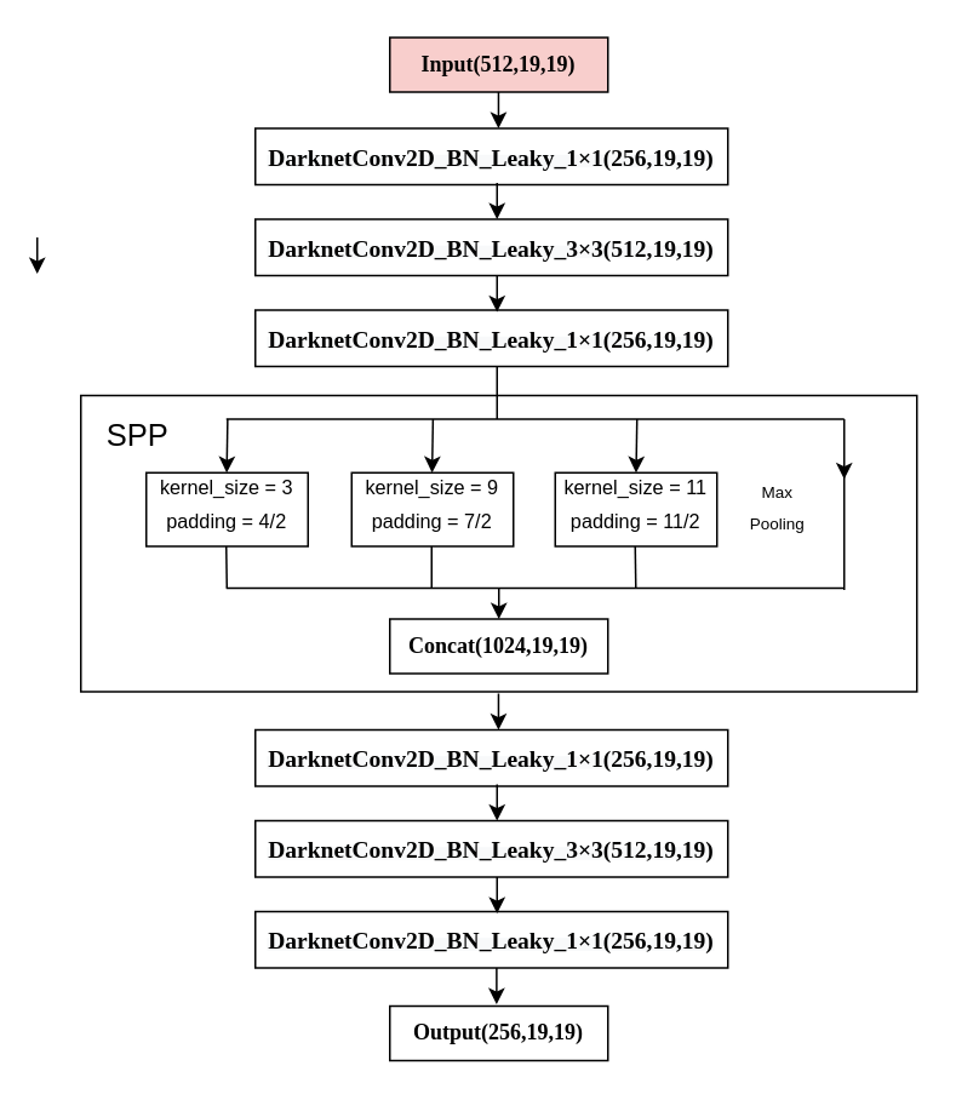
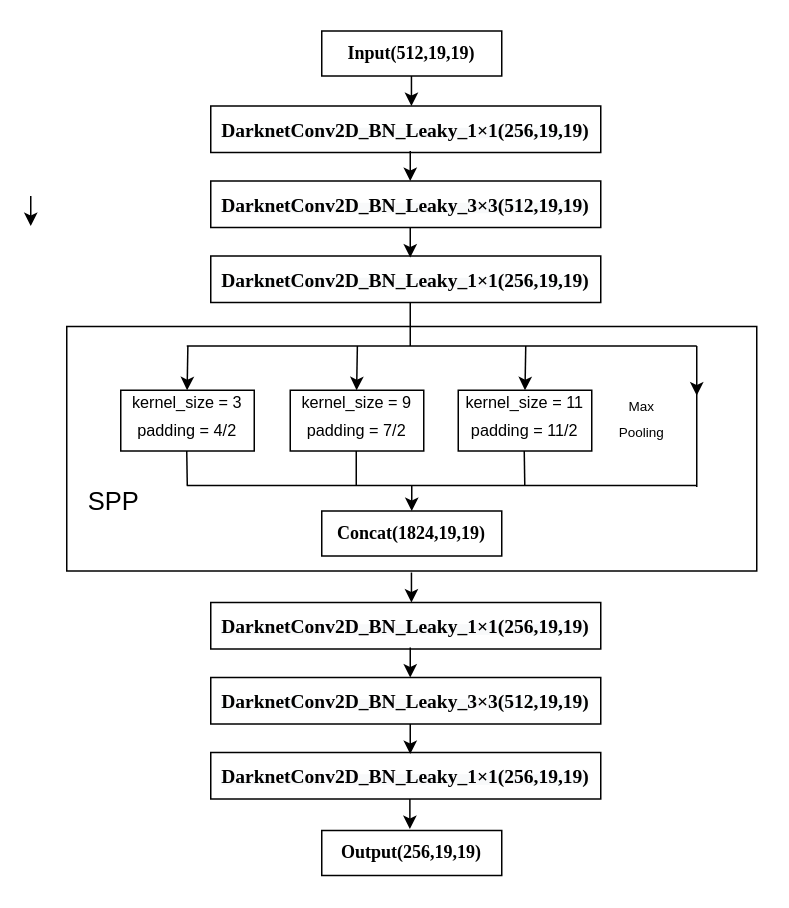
- <mxCell id="12" value="&lt;font face=&quot;Times New Roman&quot;&gt;&lt;span&gt;Input(512,19,19)&lt;/span&gt;&lt;/font&gt;" style="rounded=0;whiteSpace=wrap;html=1;fontStyle=1;fillColor=#f8cecc;" vertex="1" parent="1"><mxGeometry x="214" y="20" width="120" height="30" as="geometry" /></mxCell>
+ <mxCell id="12" value="&lt;font face=&quot;Times New Roman&quot;&gt;&lt;span&gt;Input(512,19,19)&lt;/span&gt;&lt;/font&gt;" style="rounded=0;whiteSpace=wrap;html=1;fontStyle=1" vertex="1" parent="1"><mxGeometry x="214" y="20" width="120" height="30" as="geometry" /></mxCell>
- <mxCell id="5" value="&lt;font style=&quot;font-size: 17px&quot;&gt;SPP&lt;/font&gt;" style="text;html=1;resizable=0;autosize=1;align=center;verticalAlign=middle;points=[];fillColor=none;strokeColor=none;rounded=0;" vertex="1" parent="1"><mxGeometry x="50" y="230" width="50" height="20" as="geometry" /></mxCell>
+ <mxCell id="5" value="&lt;font style=&quot;font-size: 17px&quot;&gt;SPP&lt;/font&gt;" style="text;html=1;resizable=0;autosize=1;align=center;verticalAlign=middle;points=[];fillColor=none;strokeColor=none;rounded=0;" vertex="1" parent="1"><mxGeometry x="50" y="325" width="50" height="20" as="geometry" /></mxCell>
- <mxCell id="30" value="&lt;font face=&quot;Times New Roman&quot;&gt;&lt;span&gt;Concat(1024,19,19)&lt;/span&gt;&lt;/font&gt;" style="rounded=0;whiteSpace=wrap;html=1;fontStyle=1" vertex="1" parent="1"><mxGeometry x="214" y="340" width="120" height="30" as="geometry" /></mxCell>
+ <mxCell id="30" value="&lt;font face=&quot;Times New Roman&quot;&gt;&lt;span&gt;Concat(1824,19,19)&lt;/span&gt;&lt;/font&gt;" style="rounded=0;whiteSpace=wrap;html=1;fontStyle=1" vertex="1" parent="1"><mxGeometry x="214" y="340" width="120" height="30" as="geometry" /></mxCell>
